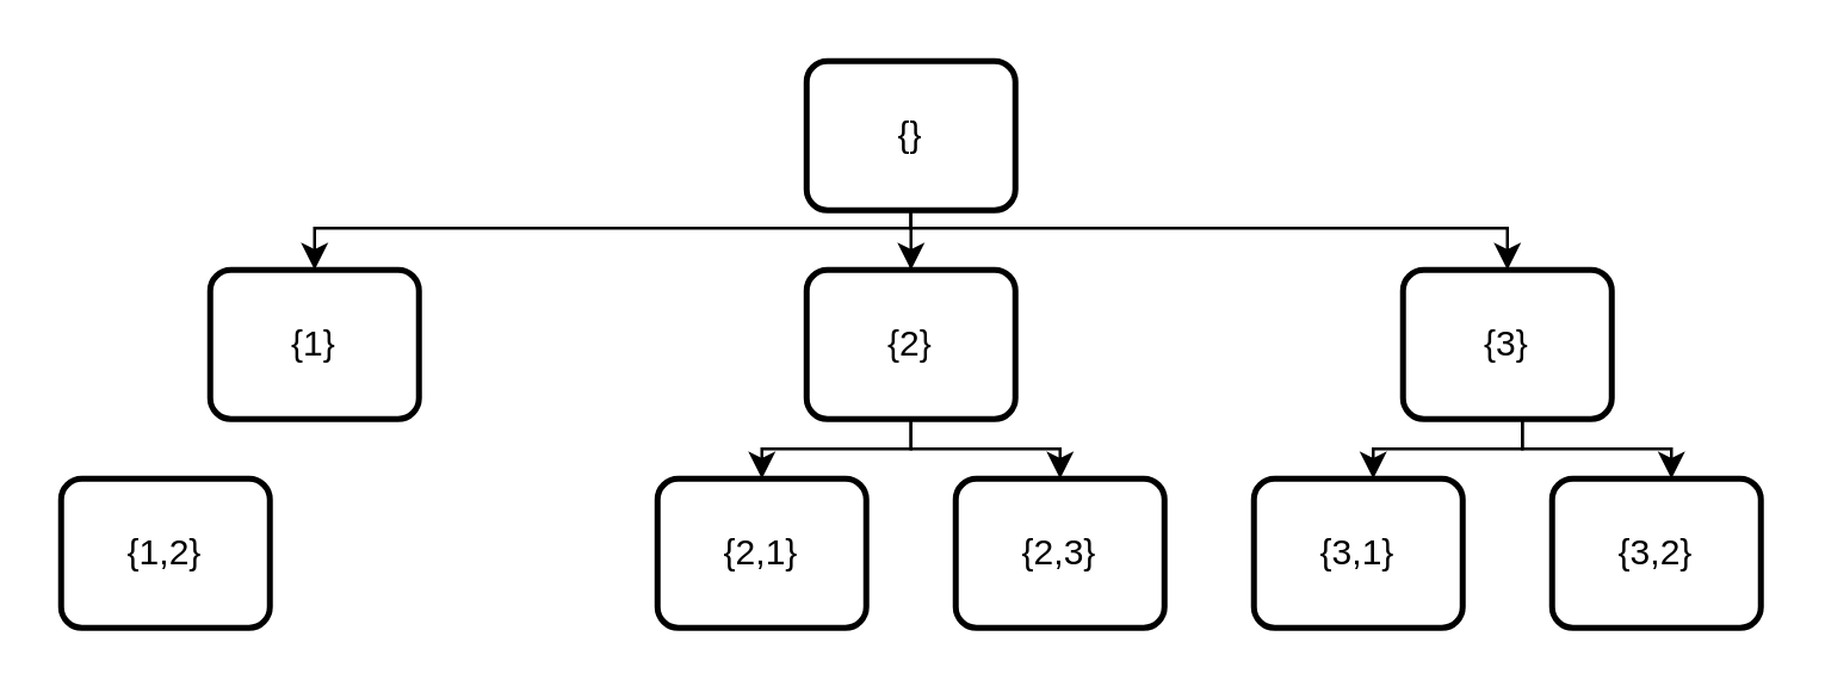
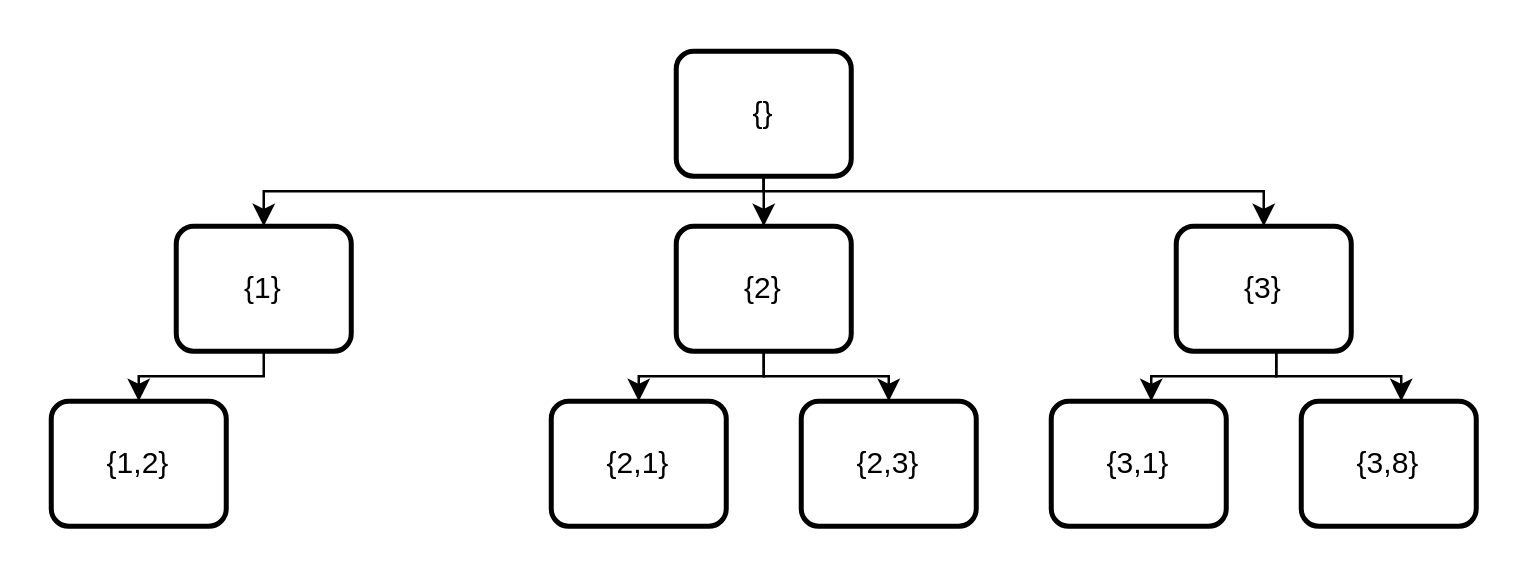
+ <mxCell id="5" style="edgeStyle=orthogonalEdgeStyle;rounded=0;orthogonalLoop=1;jettySize=auto;html=1;entryX=0.5;entryY=0;entryDx=0;entryDy=0;" edge="1" parent="1" source="6" target="9"><mxGeometry relative="1" as="geometry"><Array as="points"><mxPoint x="105" y="150" /><mxPoint x="55" y="150" /></Array></mxGeometry></mxCell>
- <mxCell id="13" value="{3,2}" style="rounded=1;whiteSpace=wrap;html=1;absoluteArcSize=1;arcSize=14;strokeWidth=2;strokeColor=default;align=center;verticalAlign=middle;fillColor=default;" vertex="1" parent="1"><mxGeometry x="520" y="160" width="70" height="50" as="geometry" /></mxCell>
+ <mxCell id="13" value="{3,8}" style="rounded=1;whiteSpace=wrap;html=1;absoluteArcSize=1;arcSize=14;strokeWidth=2;strokeColor=default;align=center;verticalAlign=middle;fillColor=default;" vertex="1" parent="1"><mxGeometry x="520" y="160" width="70" height="50" as="geometry" /></mxCell>
